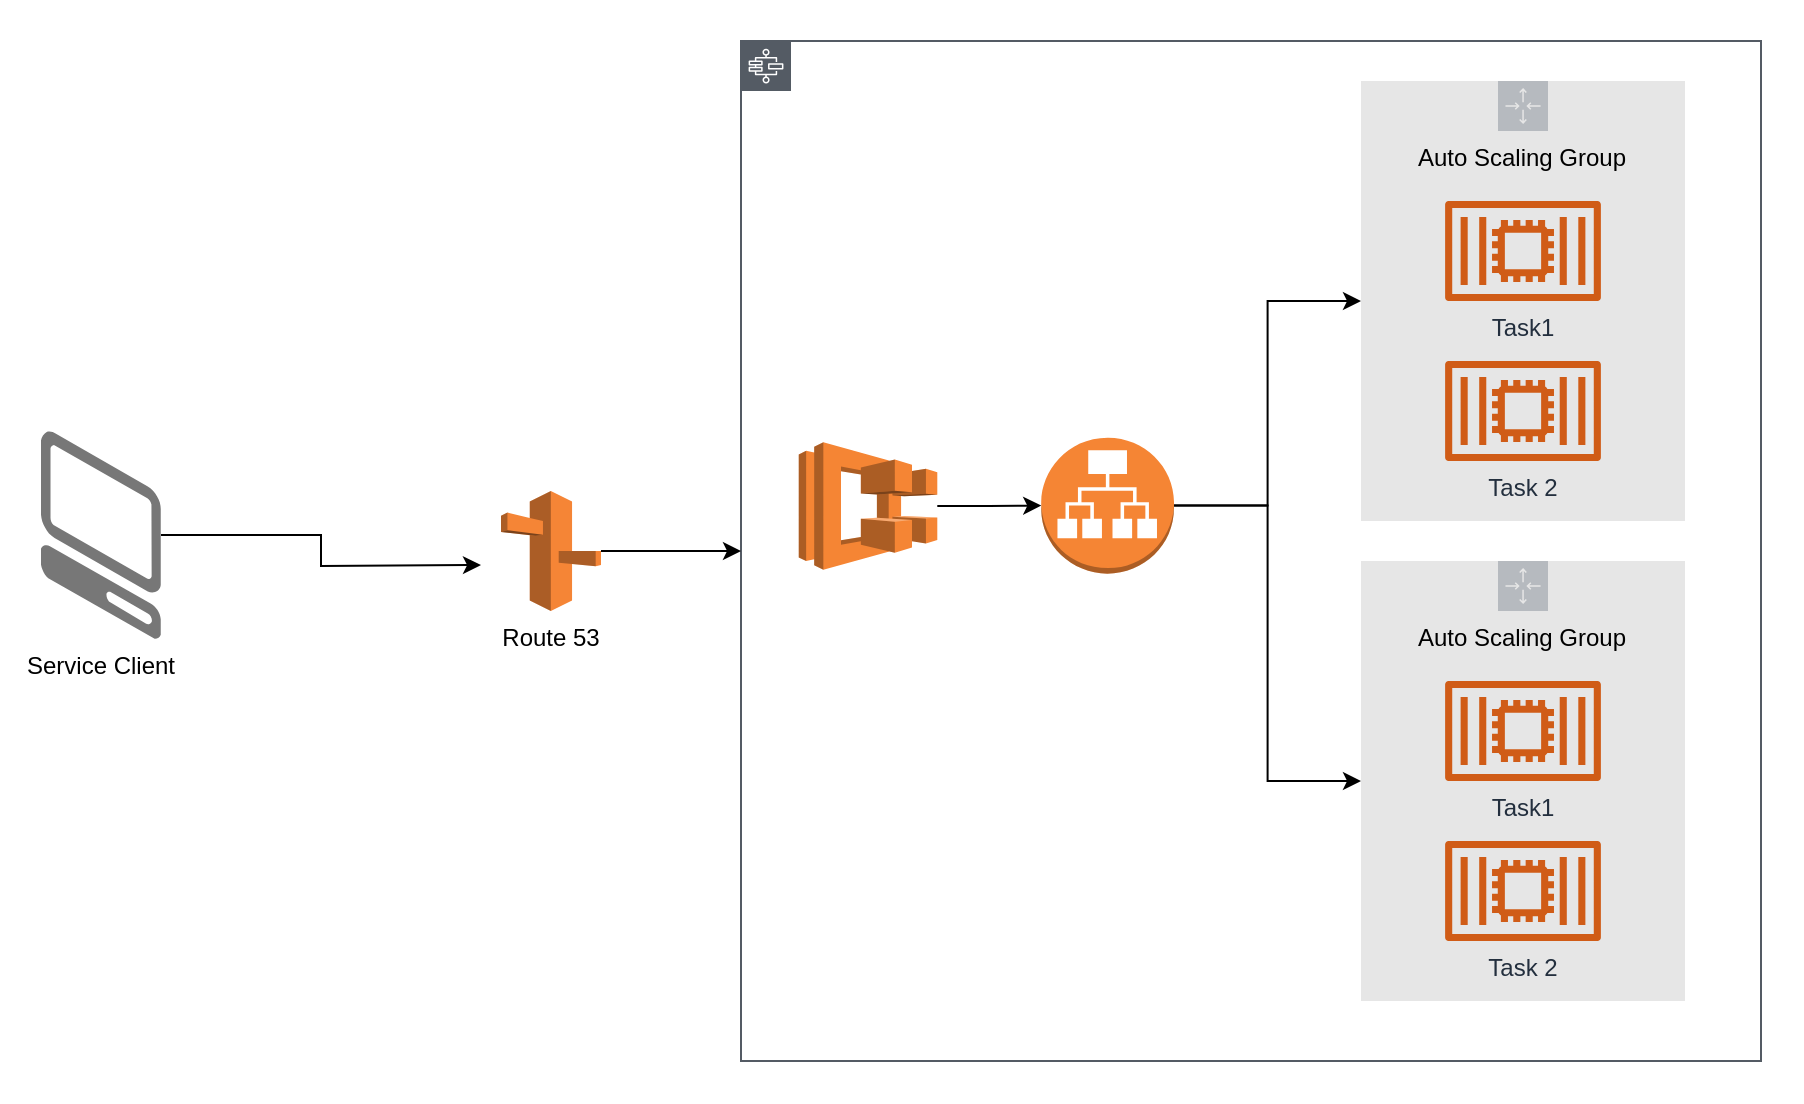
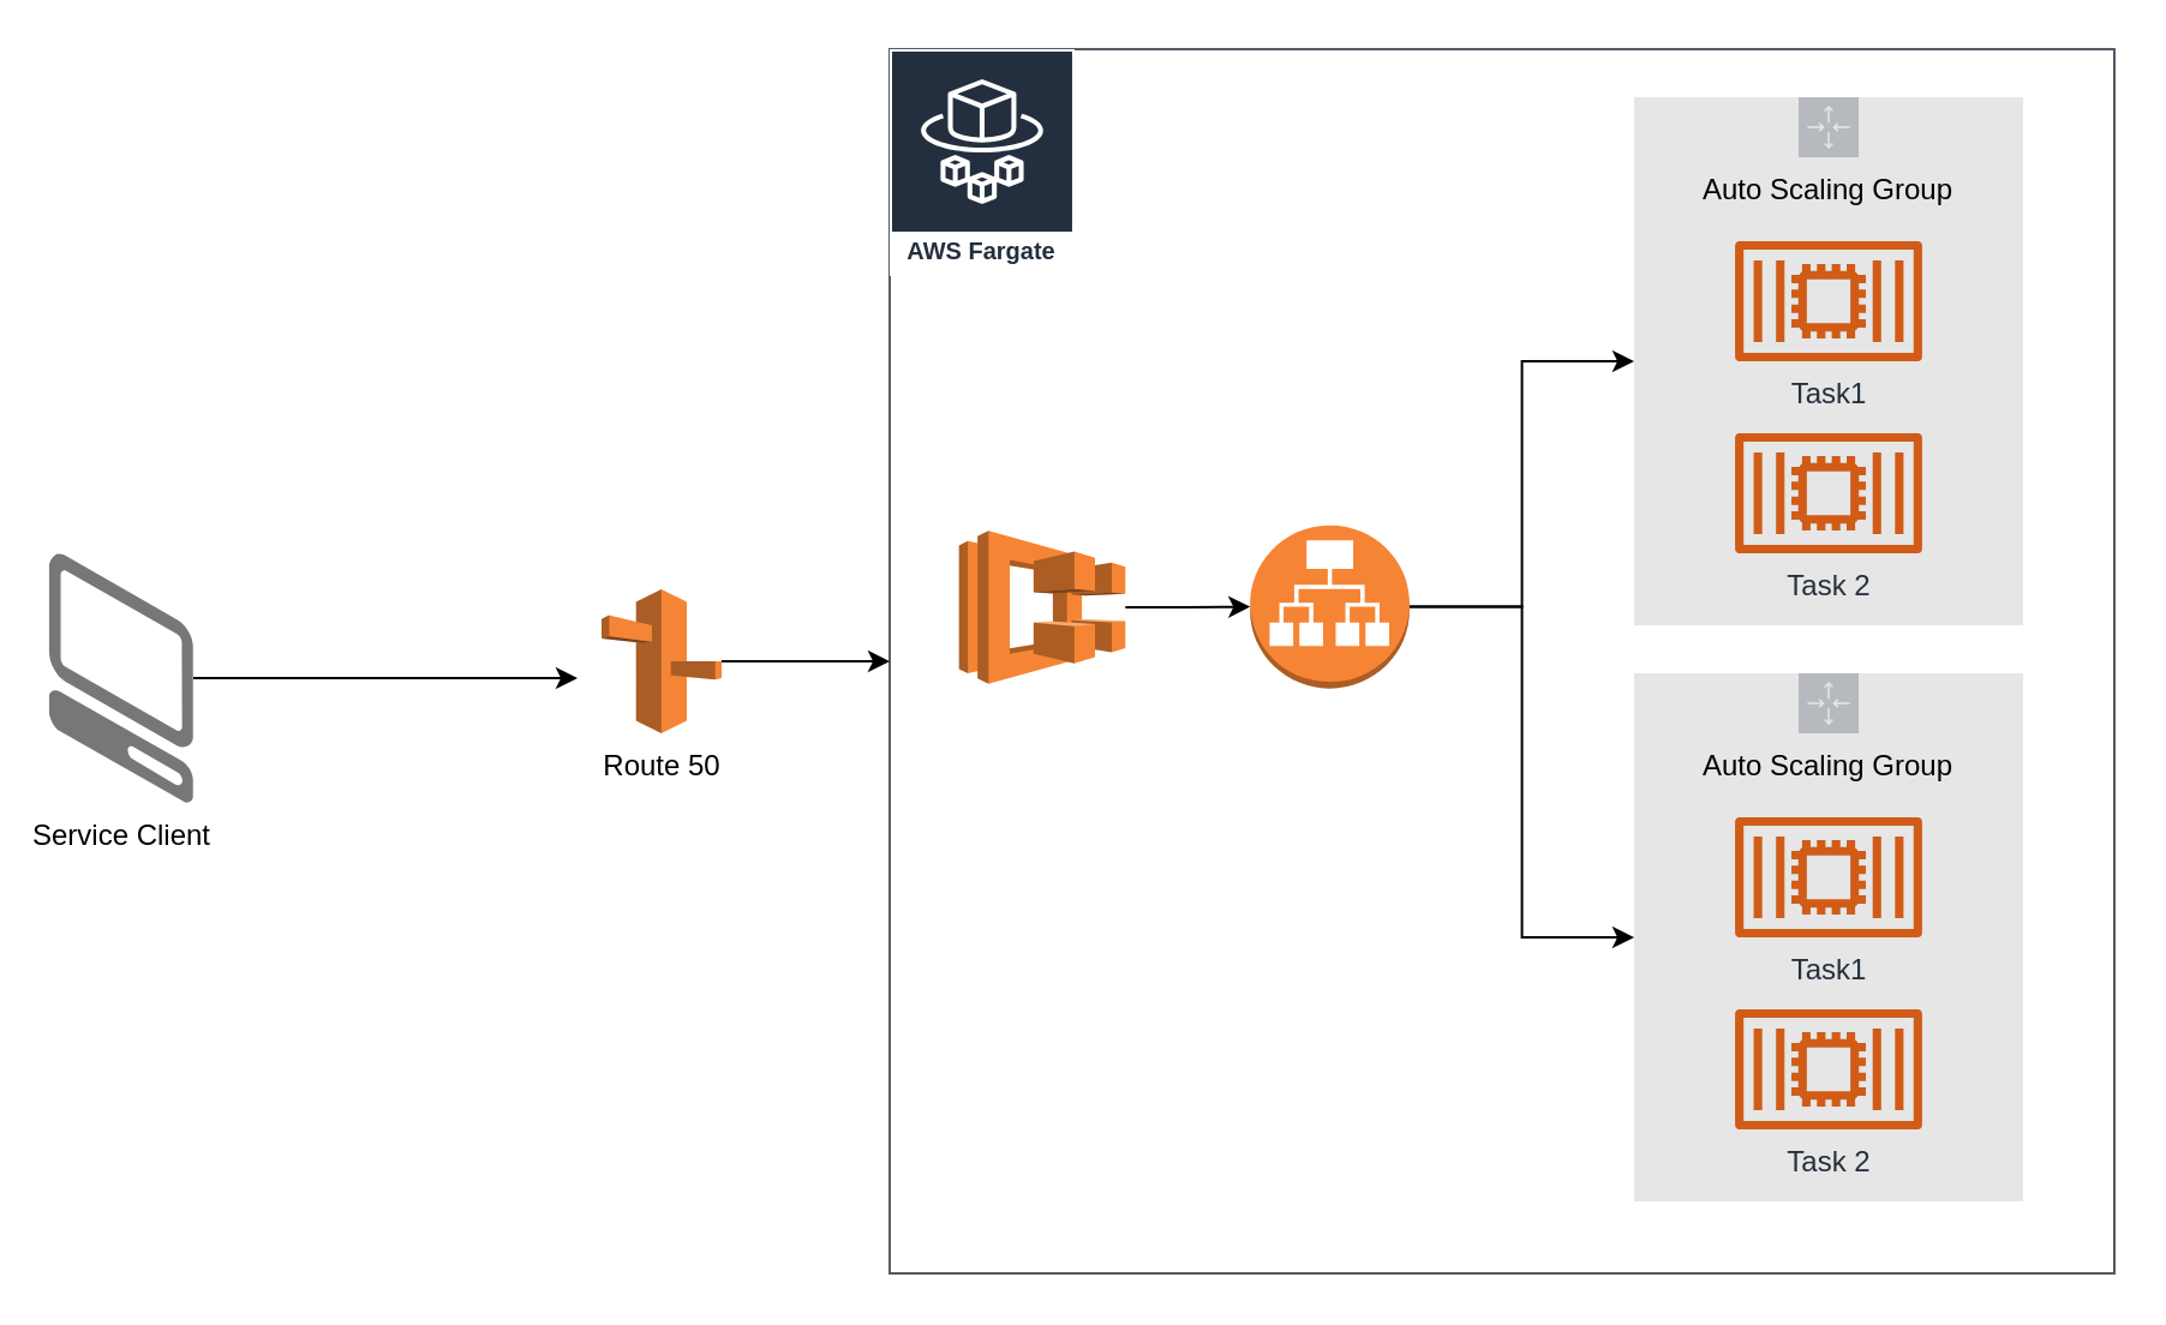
+ <mxCell id="4" value="AWS Fargate" style="outlineConnect=0;fontColor=#232F3E;strokeColor=#ffffff;fillColor=#232F3E;dashed=0;verticalLabelPosition=middle;verticalAlign=bottom;align=center;html=1;whiteSpace=wrap;fontSize=10;fontStyle=1;spacing=3;shape=mxgraph.aws4.productIcon;prIcon=mxgraph.aws4.fargate;gradientColor=none;" vertex="1" parent="2"><mxGeometry width="76.981" height="94.444" as="geometry" /></mxCell>
- <mxCell id="21" value="Service Client" style="verticalLabelPosition=bottom;html=1;verticalAlign=top;strokeWidth=1;align=center;outlineConnect=0;dashed=0;outlineConnect=0;shape=mxgraph.aws3d.client;aspect=fixed;strokeColor=none;fillColor=#777777;" vertex="1" parent="1"><mxGeometry x="20" y="215" width="60" height="104" as="geometry" /></mxCell>
+ <mxCell id="21" value="Service Client" style="verticalLabelPosition=bottom;html=1;verticalAlign=top;strokeWidth=1;align=center;outlineConnect=0;dashed=0;outlineConnect=0;shape=mxgraph.aws3d.client;aspect=fixed;strokeColor=none;fillColor=#777777;" vertex="1" parent="1"><mxGeometry x="20" y="230" width="60" height="104" as="geometry" /></mxCell>
- <mxCell id="9" value="Route 53" style="outlineConnect=0;dashed=0;verticalLabelPosition=bottom;verticalAlign=top;align=center;html=1;shape=mxgraph.aws3.route_53;fillColor=#F58536;gradientColor=none;" vertex="1" parent="1"><mxGeometry x="250" y="245" width="50" height="60" as="geometry" /></mxCell>
+ <mxCell id="9" value="Route 50" style="outlineConnect=0;dashed=0;verticalLabelPosition=bottom;verticalAlign=top;align=center;html=1;shape=mxgraph.aws3.route_53;fillColor=#F58536;gradientColor=none;" vertex="1" parent="1"><mxGeometry x="250" y="245" width="50" height="60" as="geometry" /></mxCell>
